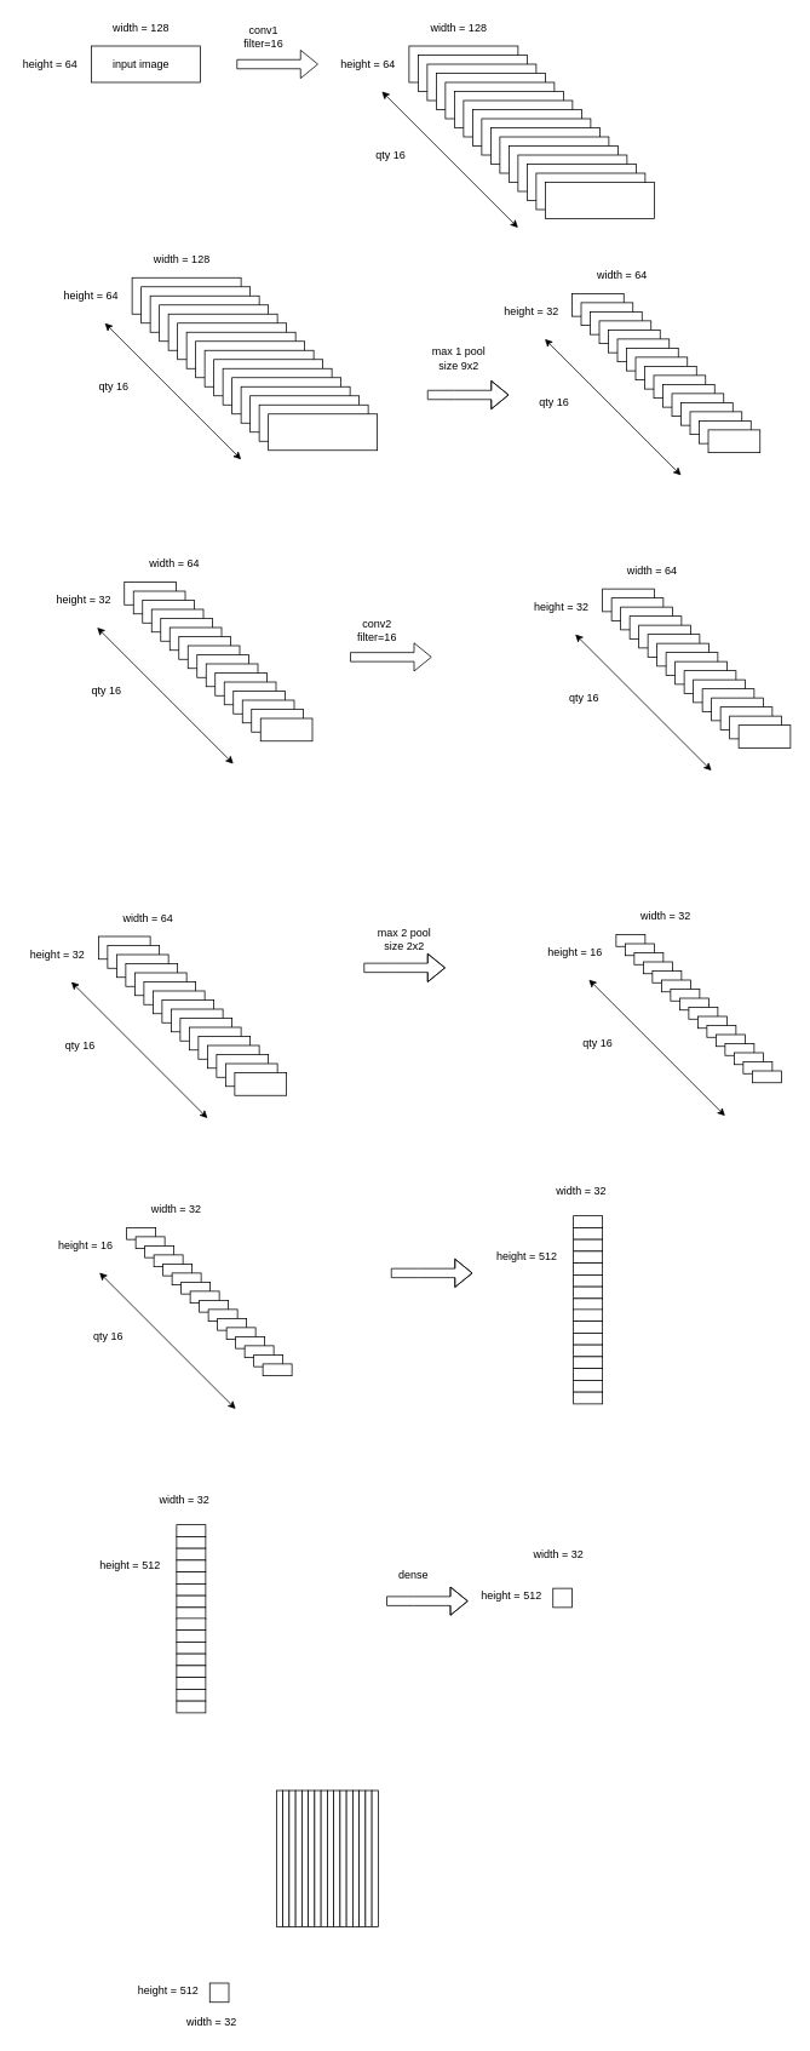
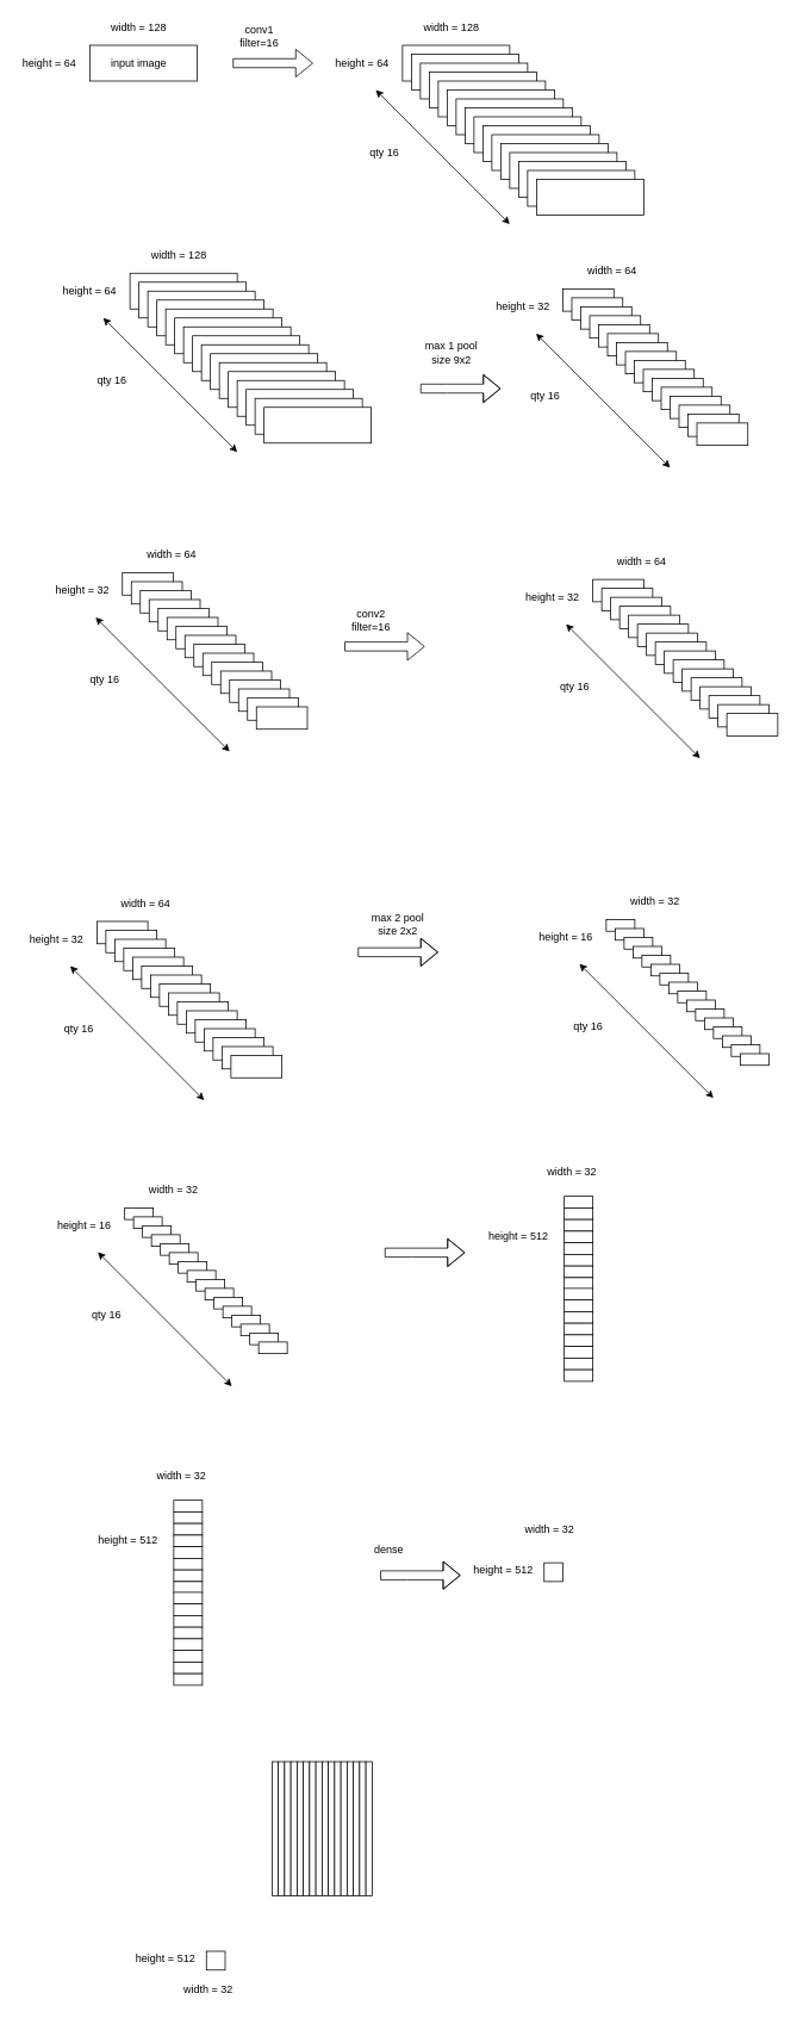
- <mxCell id="230" value="dense" style="text;html=1;strokeColor=none;fillColor=none;align=center;verticalAlign=middle;whiteSpace=wrap;rounded=0;" vertex="1" parent="1"><mxGeometry x="435" y="1722.5" width="40" height="20" as="geometry" /></mxCell>
+ <mxCell id="230" value="dense" style="text;html=1;strokeColor=none;fillColor=none;align=center;verticalAlign=middle;whiteSpace=wrap;rounded=0;" vertex="1" parent="1"><mxGeometry x="415" y="1722.5" width="40" height="20" as="geometry" /></mxCell>
